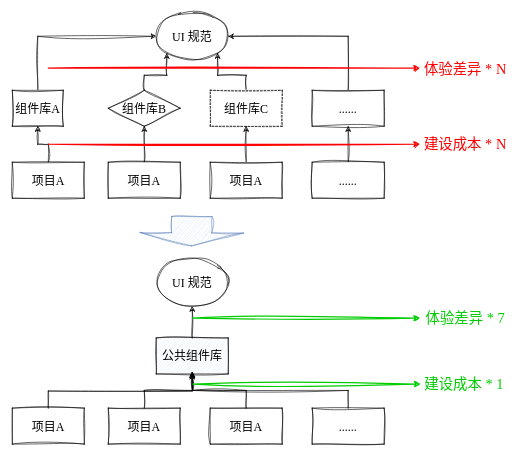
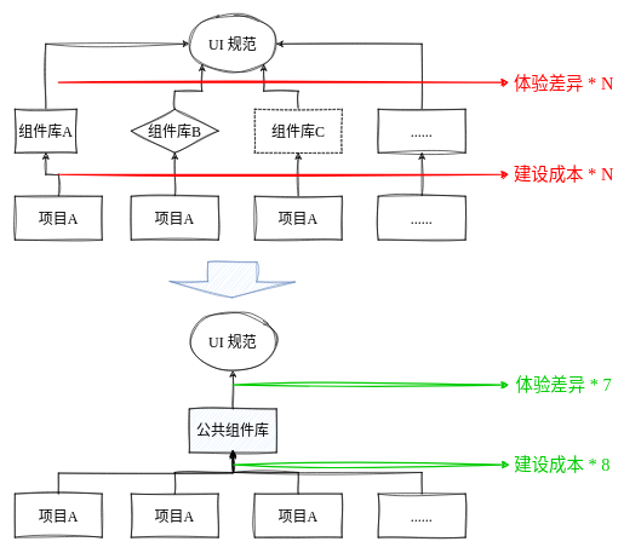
- <mxCell id="37" value="&lt;font face=&quot;Comic Sans MS&quot; color=&quot;#00cc00&quot;&gt;建设成本 * 1&lt;/font&gt;" style="text;html=1;align=center;verticalAlign=middle;resizable=0;points=[];autosize=1;strokeColor=none;fillColor=none;fontSize=24;fontFamily=Architects Daughter;fontColor=#FF0000;" vertex="1" parent="1"><mxGeometry x="693" y="615" width="160" height="50" as="geometry" /></mxCell>
+ <mxCell id="37" value="&lt;font face=&quot;Comic Sans MS&quot; color=&quot;#00cc00&quot;&gt;建设成本 * 8&lt;/font&gt;" style="text;html=1;align=center;verticalAlign=middle;resizable=0;points=[];autosize=1;strokeColor=none;fillColor=none;fontSize=24;fontFamily=Architects Daughter;fontColor=#FF0000;" vertex="1" parent="1"><mxGeometry x="693" y="615" width="160" height="50" as="geometry" /></mxCell>
